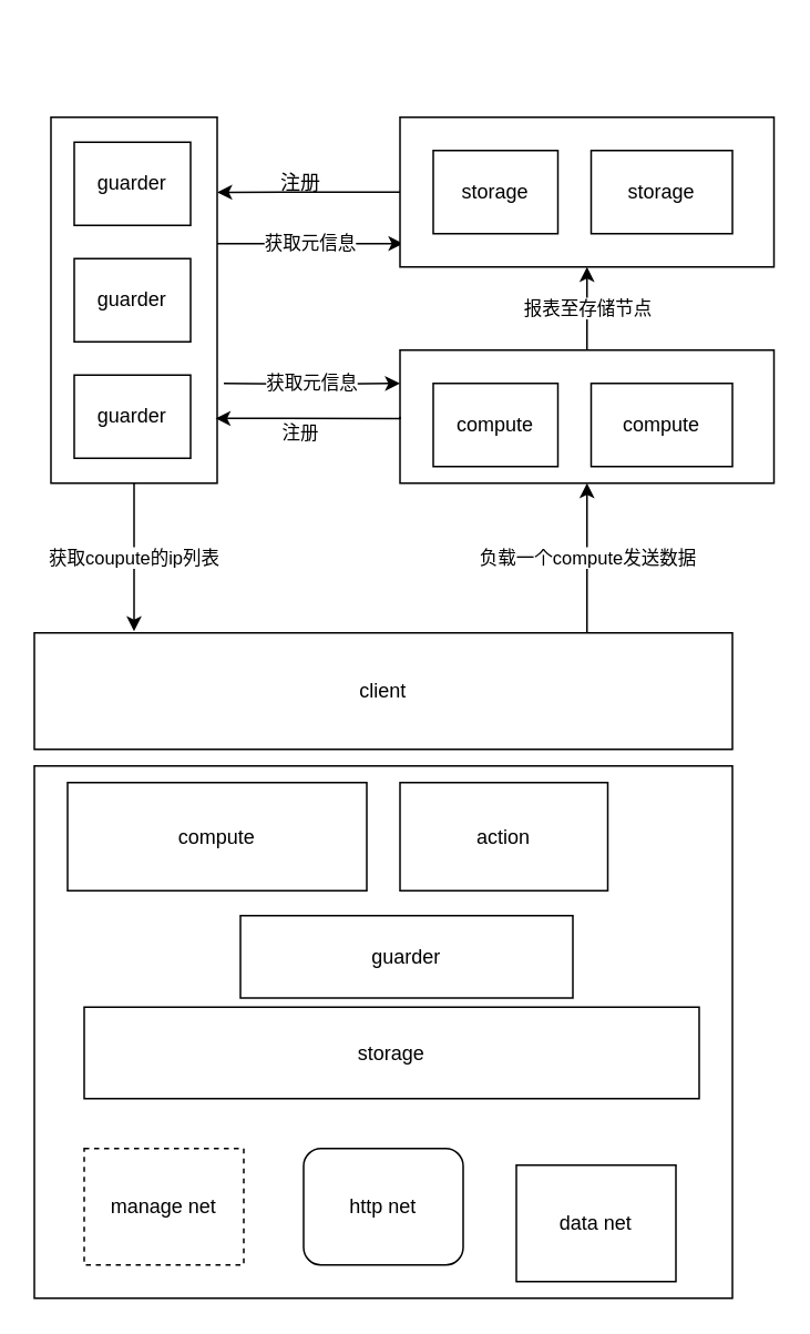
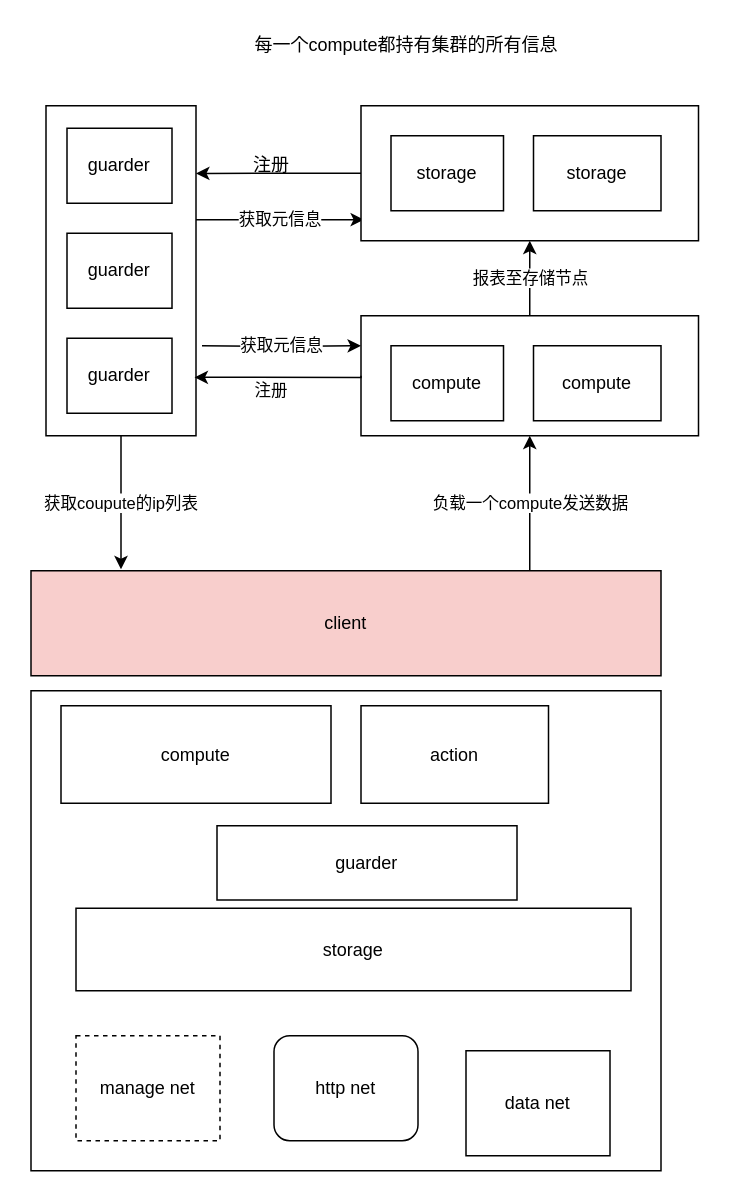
+ <mxCell id="20" value="每一个compute都持有集群的所有信息" style="text;html=1;align=center;verticalAlign=middle;resizable=0;points=[];autosize=1;strokeColor=none;" parent="1" vertex="1"><mxGeometry x="160" y="20" width="220" height="20" as="geometry" /></mxCell>
- <mxCell id="8" value="client" style="rounded=0;whiteSpace=wrap;html=1;" parent="1" vertex="1"><mxGeometry x="20" y="380" width="420" height="70" as="geometry" /></mxCell>
+ <mxCell id="8" value="client" style="rounded=0;whiteSpace=wrap;html=1;fillColor=#f8cecc;" parent="1" vertex="1"><mxGeometry x="20" y="380" width="420" height="70" as="geometry" /></mxCell>
